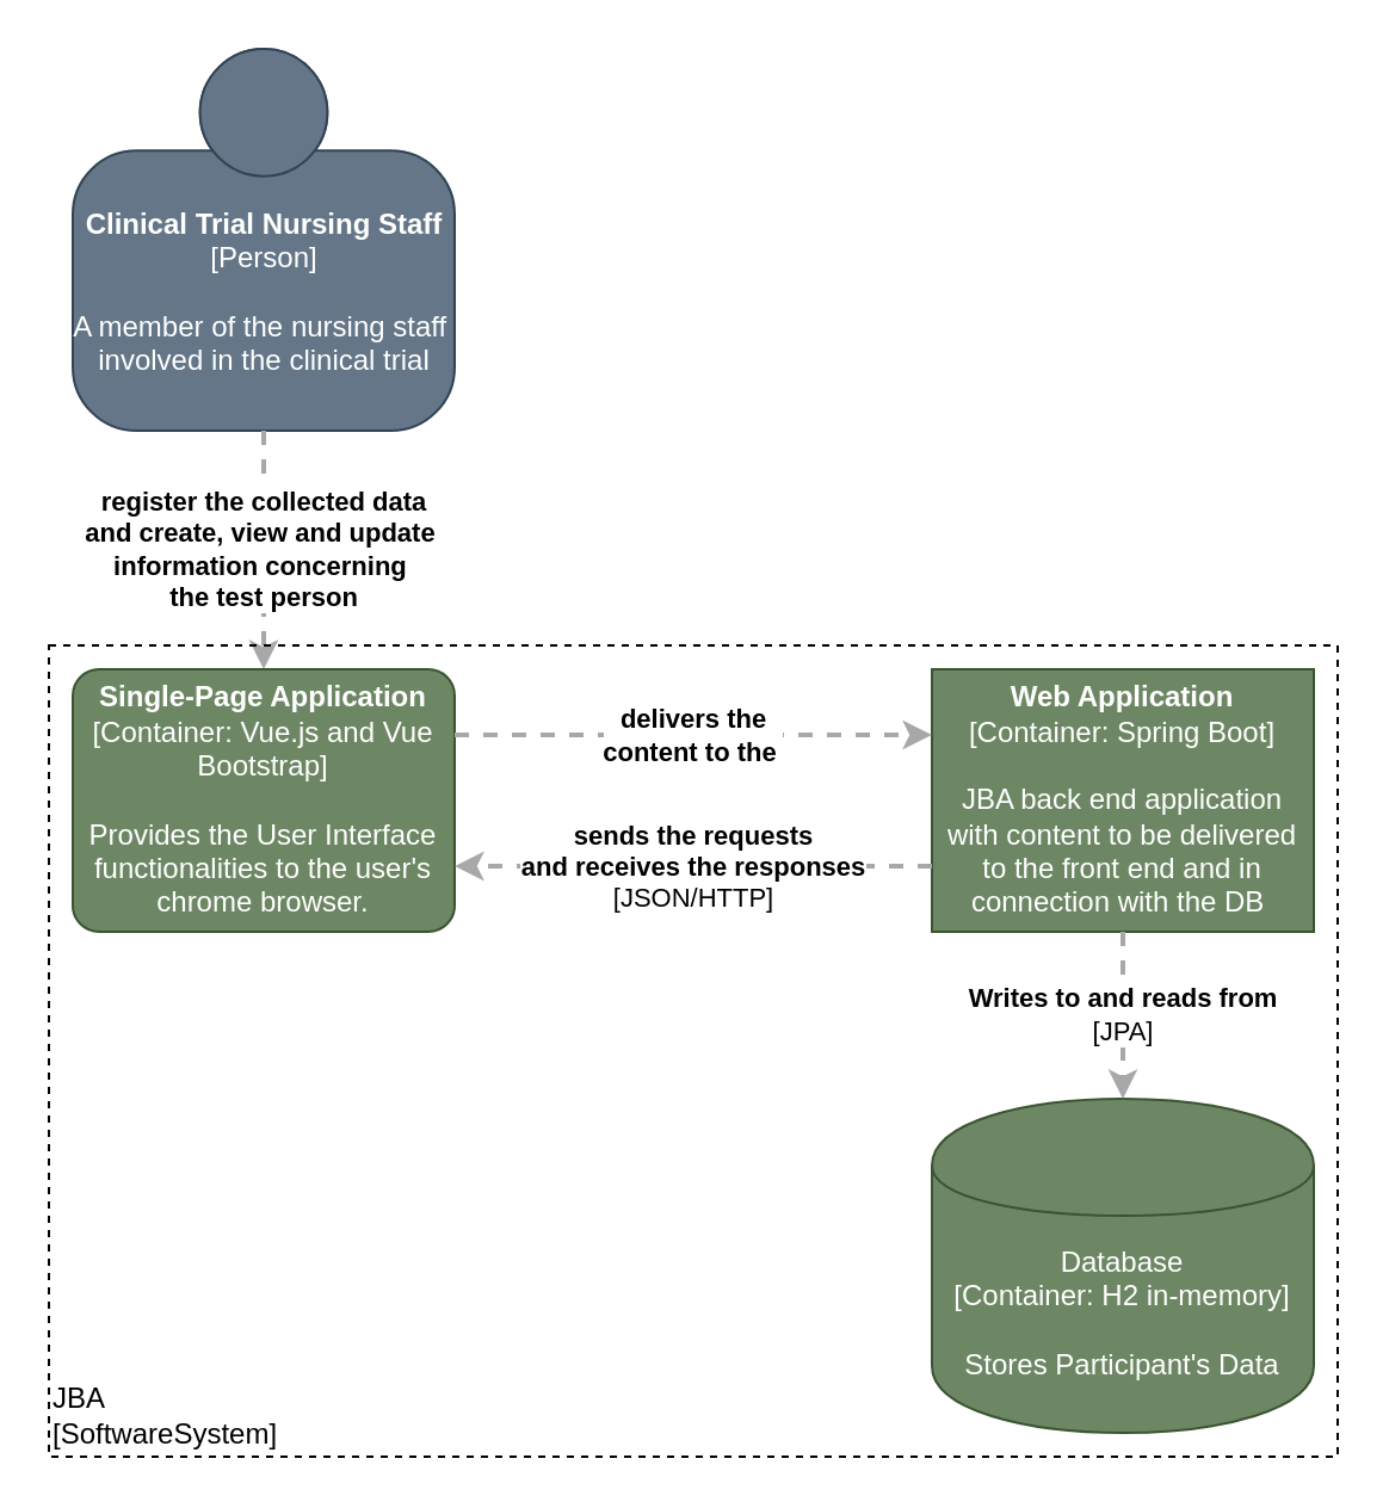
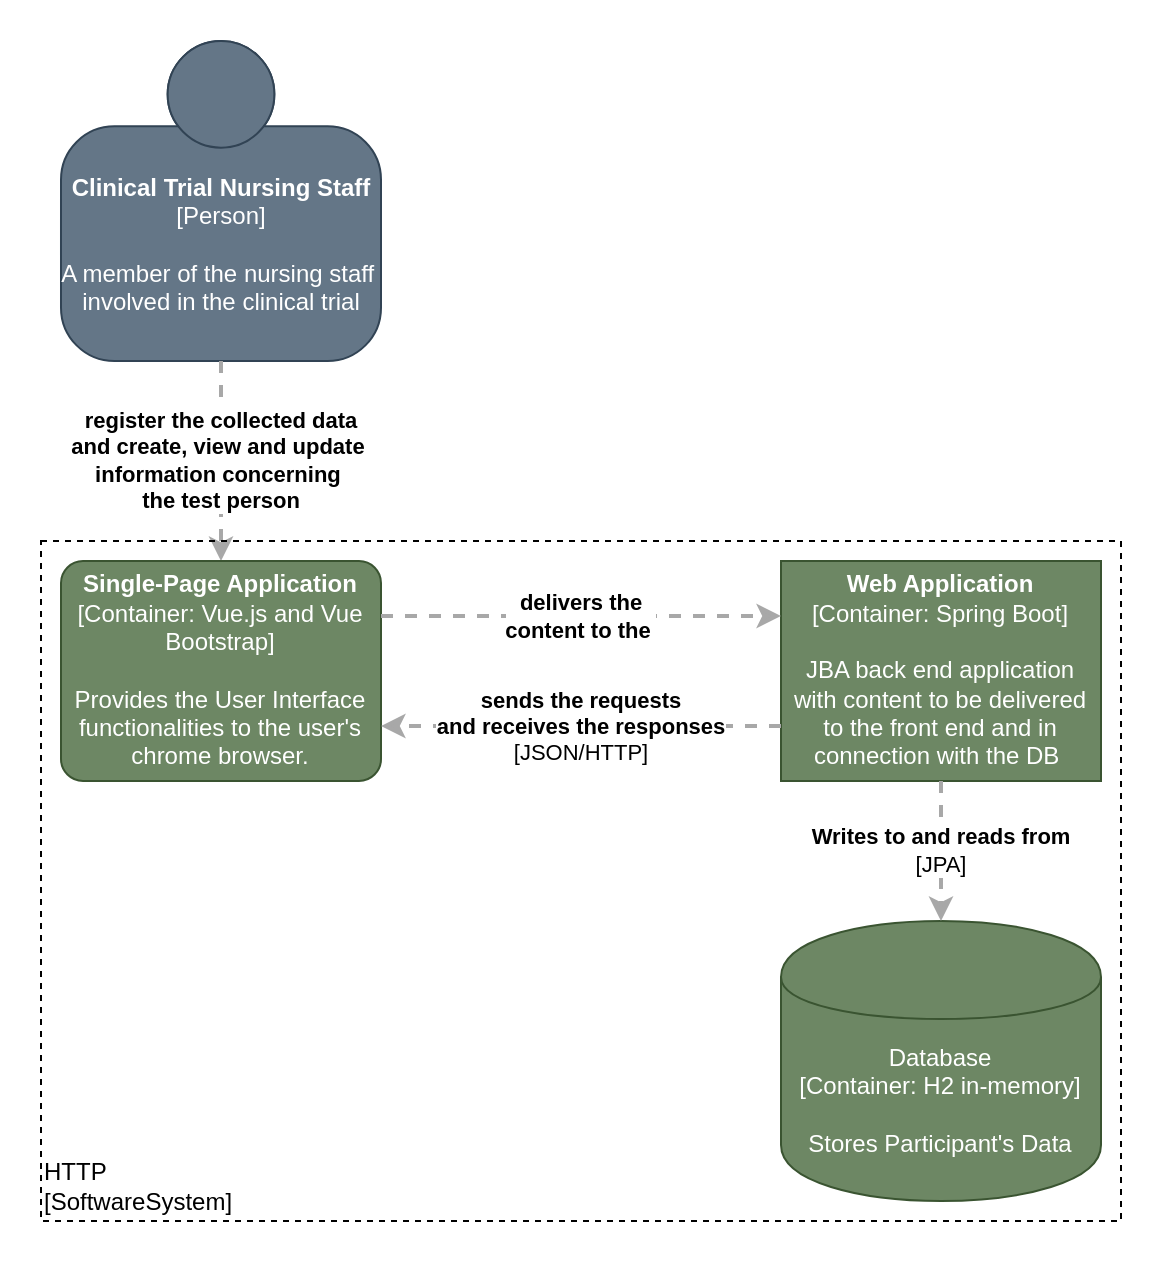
- <mxCell id="4" value="&lt;div style=&quot;text-align: left&quot;&gt;JBA&lt;/div&gt;&lt;div style=&quot;text-align: left&quot;&gt;[SoftwareSystem]&lt;/div&gt;" style="rounded=0;whiteSpace=wrap;html=1;labelBackgroundColor=none;fillColor=none;fontColor=#000000;align=left;arcSize=5;strokeColor=#000000;verticalAlign=bottom;points=[[0.25,0,0],[0.5,0,0],[0.75,0,0],[1,0.25,0],[1,0.5,0],[1,0.75,0],[0.75,1,0],[0.5,1,0],[0.25,1,0],[0,0.75,0],[0,0.5,0],[0,0.25,0]];dashed=1;" parent="1" vertex="1"><mxGeometry x="20" y="270" width="540" height="340" as="geometry" /></mxCell>
+ <mxCell id="4" value="&lt;div style=&quot;text-align: left&quot;&gt;HTTP&lt;/div&gt;&lt;div style=&quot;text-align: left&quot;&gt;[SoftwareSystem]&lt;/div&gt;" style="rounded=0;whiteSpace=wrap;html=1;labelBackgroundColor=none;fillColor=none;fontColor=#000000;align=left;arcSize=5;strokeColor=#000000;verticalAlign=bottom;points=[[0.25,0,0],[0.5,0,0],[0.75,0,0],[1,0.25,0],[1,0.5,0],[1,0.75,0],[0.75,1,0],[0.5,1,0],[0.25,1,0],[0,0.75,0],[0,0.5,0],[0,0.25,0]];dashed=1;" parent="1" vertex="1"><mxGeometry x="20" y="270" width="540" height="340" as="geometry" /></mxCell>
